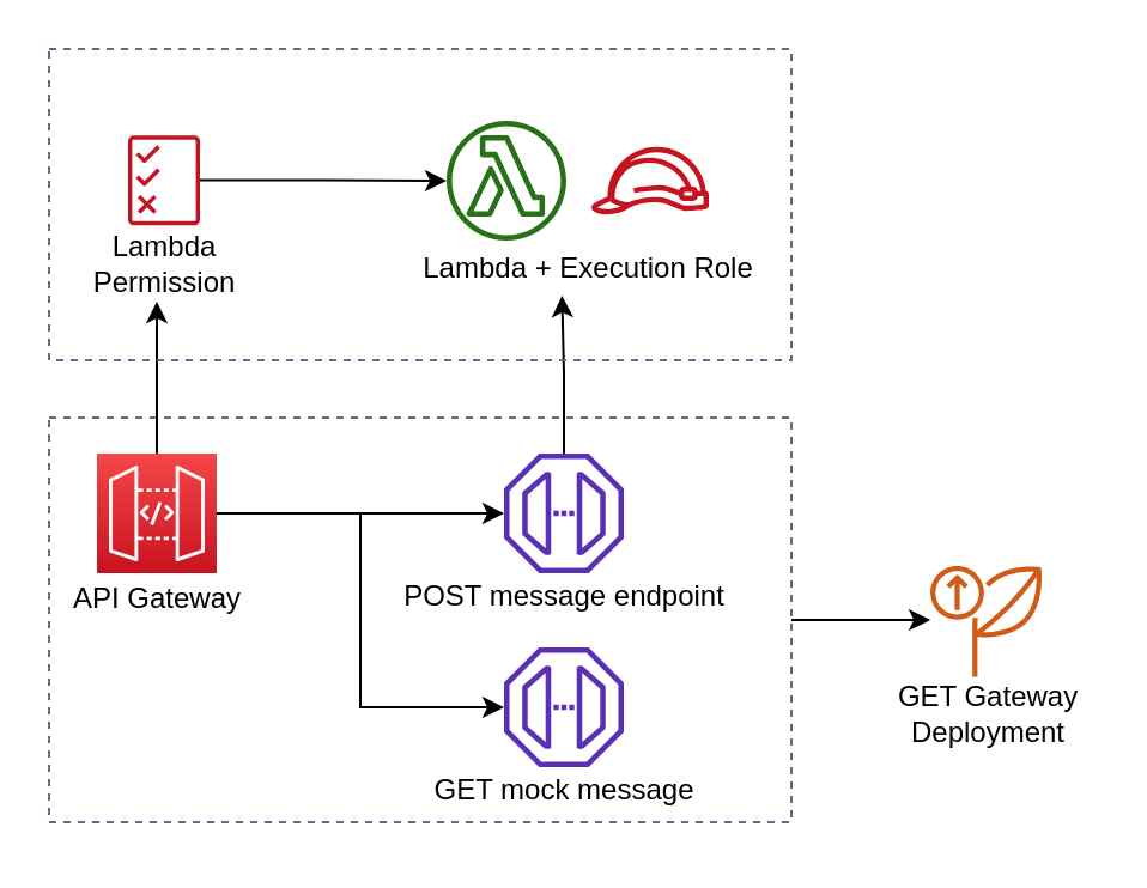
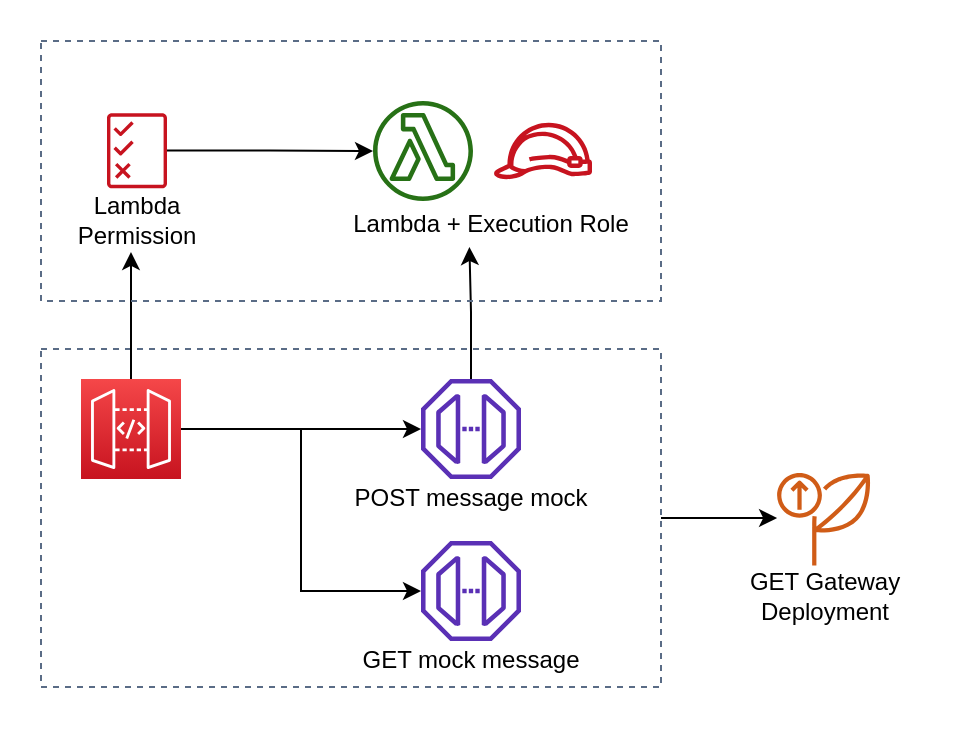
- <mxCell id="9" value="POST message endpoint" style="text;html=1;resizable=0;autosize=1;align=center;verticalAlign=middle;points=[];fillColor=none;strokeColor=none;rounded=0;" parent="8" vertex="1"><mxGeometry y="50" width="150" height="20" as="geometry" /></mxCell>
+ <mxCell id="9" value="POST message mock" style="text;html=1;resizable=0;autosize=1;align=center;verticalAlign=middle;points=[];fillColor=none;strokeColor=none;rounded=0;" parent="8" vertex="1"><mxGeometry y="50" width="150" height="20" as="geometry" /></mxCell>
- <mxCell id="7" value="API Gateway" style="text;html=1;resizable=0;autosize=1;align=center;verticalAlign=middle;points=[];fillColor=none;strokeColor=none;rounded=0;" parent="5" vertex="1"><mxGeometry y="51" width="90" height="20" as="geometry" /></mxCell>
